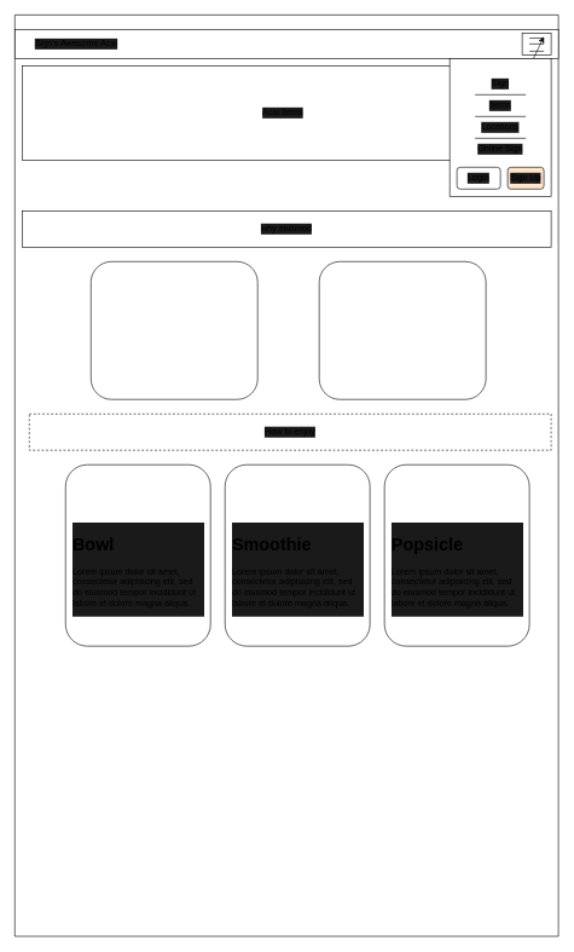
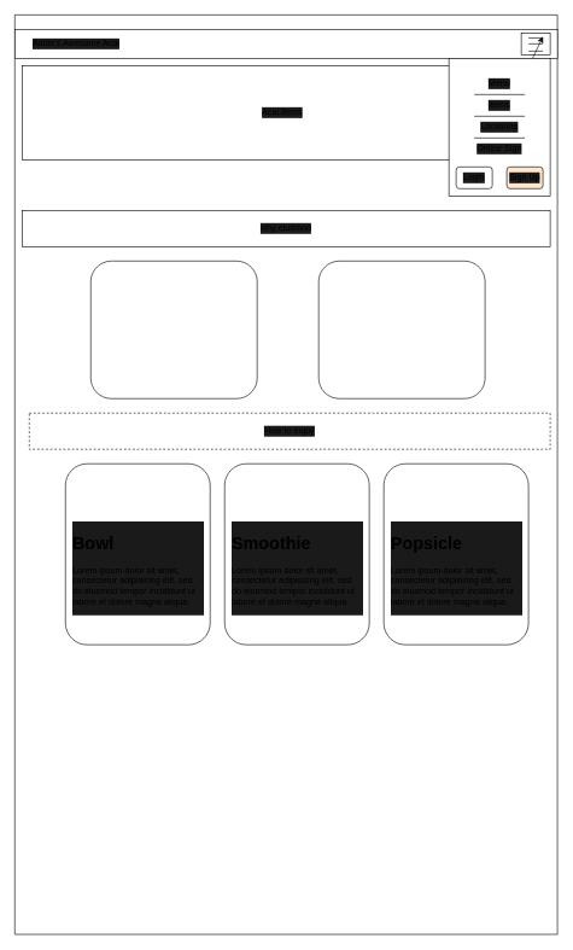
- <mxCell id="8" value="Sign's Awesome Acai" style="text;html=1;strokeColor=none;fillColor=none;align=center;verticalAlign=middle;whiteSpace=wrap;rounded=0;labelBackgroundColor=#1A1A1A;" vertex="1" parent="2"><mxGeometry y="30" width="170" height="20" as="geometry" /></mxCell>
+ <mxCell id="8" value="Addie's Awesome Acai" style="text;html=1;strokeColor=none;fillColor=none;align=center;verticalAlign=middle;whiteSpace=wrap;rounded=0;labelBackgroundColor=#1A1A1A;" vertex="1" parent="2"><mxGeometry y="30" width="170" height="20" as="geometry" /></mxCell>
- <mxCell id="13" value="Sign" style="text;html=1;strokeColor=none;fillColor=none;align=center;verticalAlign=middle;whiteSpace=wrap;rounded=0;labelBackgroundColor=#1A1A1A;" vertex="1" parent="2"><mxGeometry x="640" y="80" width="60" height="30" as="geometry" /></mxCell>
+ <mxCell id="13" value="Menu" style="text;html=1;strokeColor=none;fillColor=none;align=center;verticalAlign=middle;whiteSpace=wrap;rounded=0;labelBackgroundColor=#1A1A1A;" vertex="1" parent="2"><mxGeometry x="640" y="80" width="60" height="30" as="geometry" /></mxCell>
- <mxCell id="11" value="Login" style="rounded=1;whiteSpace=wrap;html=1;labelBackgroundColor=#1A1A1A;" vertex="1" parent="2"><mxGeometry x="610" y="210" width="60" height="30" as="geometry" /></mxCell>
+ <mxCell id="11" value="Login" style="rounded=1;whiteSpace=wrap;html=1;labelBackgroundColor=#1A1A1A;" vertex="1" parent="2"><mxGeometry x="610" y="210" width="50" height="30" as="geometry" /></mxCell>
